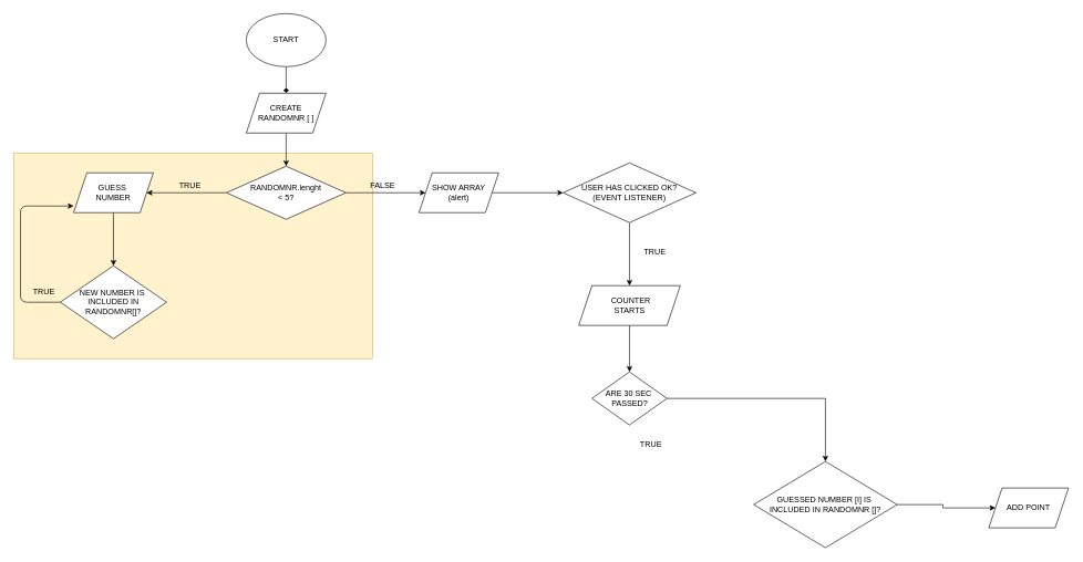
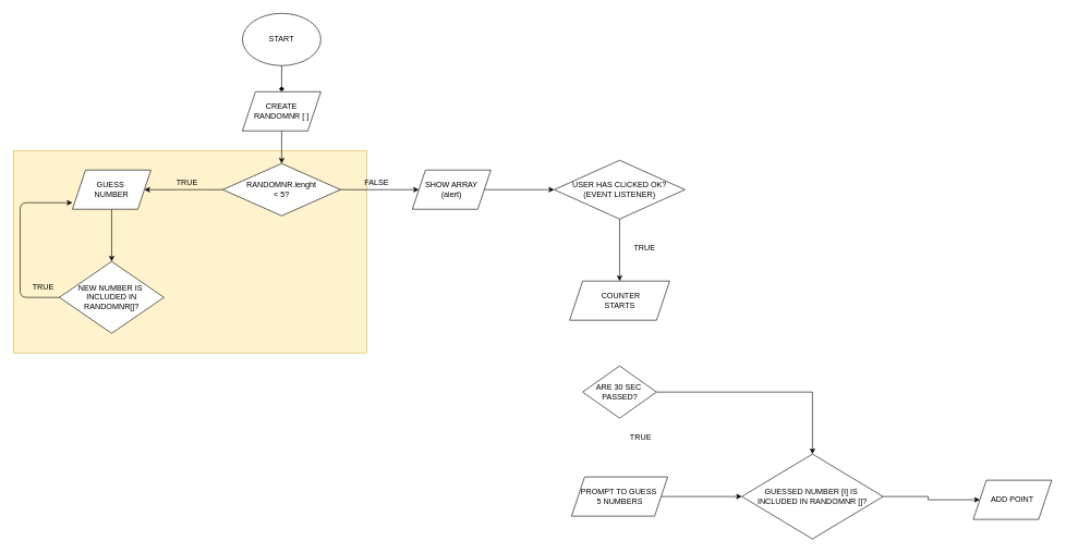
- <mxCell id="21" value="" style="edgeStyle=orthogonalEdgeStyle;rounded=0;orthogonalLoop=1;jettySize=auto;html=1;" edge="1" parent="1" source="22" target="25"><mxGeometry relative="1" as="geometry" /></mxCell>
+ <mxCell id="27" value="PROMPT TO GUESS&amp;nbsp;&lt;br&gt;5 NUMBERS" style="shape=parallelogram;perimeter=parallelogramPerimeter;whiteSpace=wrap;html=1;fixedSize=1;" vertex="1" parent="1"><mxGeometry x="873.5" y="730" width="147" height="60" as="geometry" /></mxCell>
+ <mxCell id="26" value="" style="edgeStyle=orthogonalEdgeStyle;rounded=0;orthogonalLoop=1;jettySize=auto;html=1;" edge="1" parent="1" source="27" target="30"><mxGeometry relative="1" as="geometry" /></mxCell>
